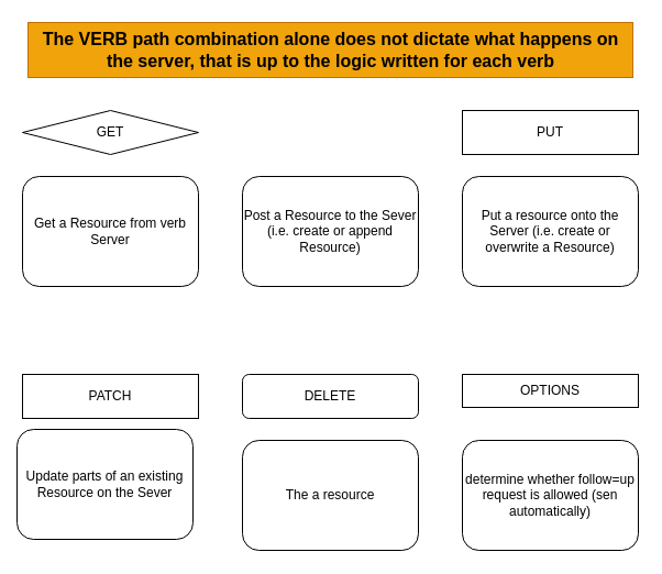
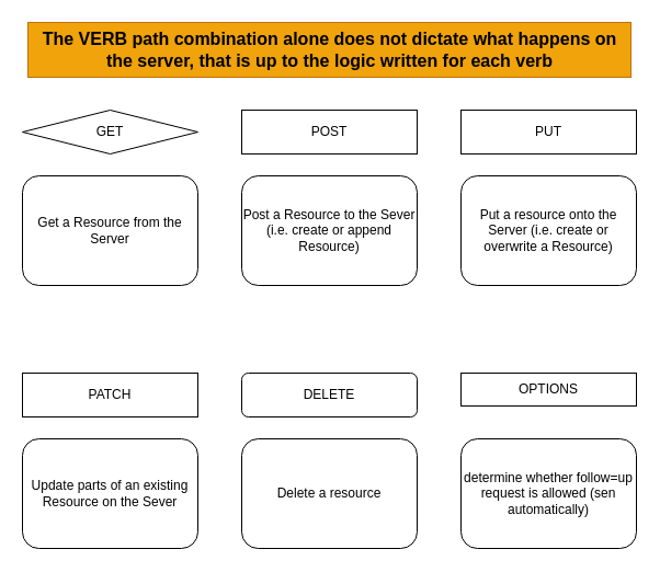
+ <mxCell id="3" value="POST" style="whiteSpace=wrap;html=1;" vertex="1" parent="1"><mxGeometry x="220" y="100" width="160" height="40" as="geometry" /></mxCell>
- <mxCell id="8" value="Get a Resource from verb Server" style="rounded=1;whiteSpace=wrap;html=1;" vertex="1" parent="1"><mxGeometry x="20" y="160" width="160" height="100" as="geometry" /></mxCell>
+ <mxCell id="8" value="Get a Resource from the Server" style="rounded=1;whiteSpace=wrap;html=1;" vertex="1" parent="1"><mxGeometry x="20" y="160" width="160" height="100" as="geometry" /></mxCell>
- <mxCell id="11" value="Update parts of an existing Resource on the Sever" style="rounded=1;whiteSpace=wrap;html=1;" vertex="1" parent="1"><mxGeometry x="15" y="390" width="160" height="100" as="geometry" /></mxCell>
+ <mxCell id="11" value="Update parts of an existing Resource on the Sever" style="rounded=1;whiteSpace=wrap;html=1;" vertex="1" parent="1"><mxGeometry x="20" y="400" width="160" height="100" as="geometry" /></mxCell>
- <mxCell id="12" value="The a resource" style="rounded=1;whiteSpace=wrap;html=1;" vertex="1" parent="1"><mxGeometry x="220" y="400" width="160" height="100" as="geometry" /></mxCell>
+ <mxCell id="12" value="Delete a resource" style="rounded=1;whiteSpace=wrap;html=1;" vertex="1" parent="1"><mxGeometry x="220" y="400" width="160" height="100" as="geometry" /></mxCell>
